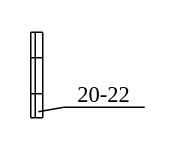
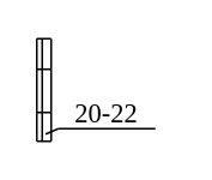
- <mxCell id="9" value="&lt;font style=&quot;font-size: 15px;&quot;&gt;20-22&lt;/font&gt;" style="text;html=1;strokeColor=none;fillColor=none;align=center;verticalAlign=middle;whiteSpace=wrap;rounded=0;fontSize=15;fontFamily=Verdana;" parent="1" vertex="1"><mxGeometry x="42" y="53" width="54" height="18" as="geometry" /></mxCell>
+ <mxCell id="9" value="&lt;font style=&quot;font-size: 15px;&quot;&gt;20-22&lt;/font&gt;" style="text;html=1;strokeColor=none;fillColor=none;align=center;verticalAlign=middle;whiteSpace=wrap;rounded=0;fontSize=15;fontFamily=Verdana;" parent="1" vertex="1"><mxGeometry x="32" y="53" width="54" height="18" as="geometry" /></mxCell>
